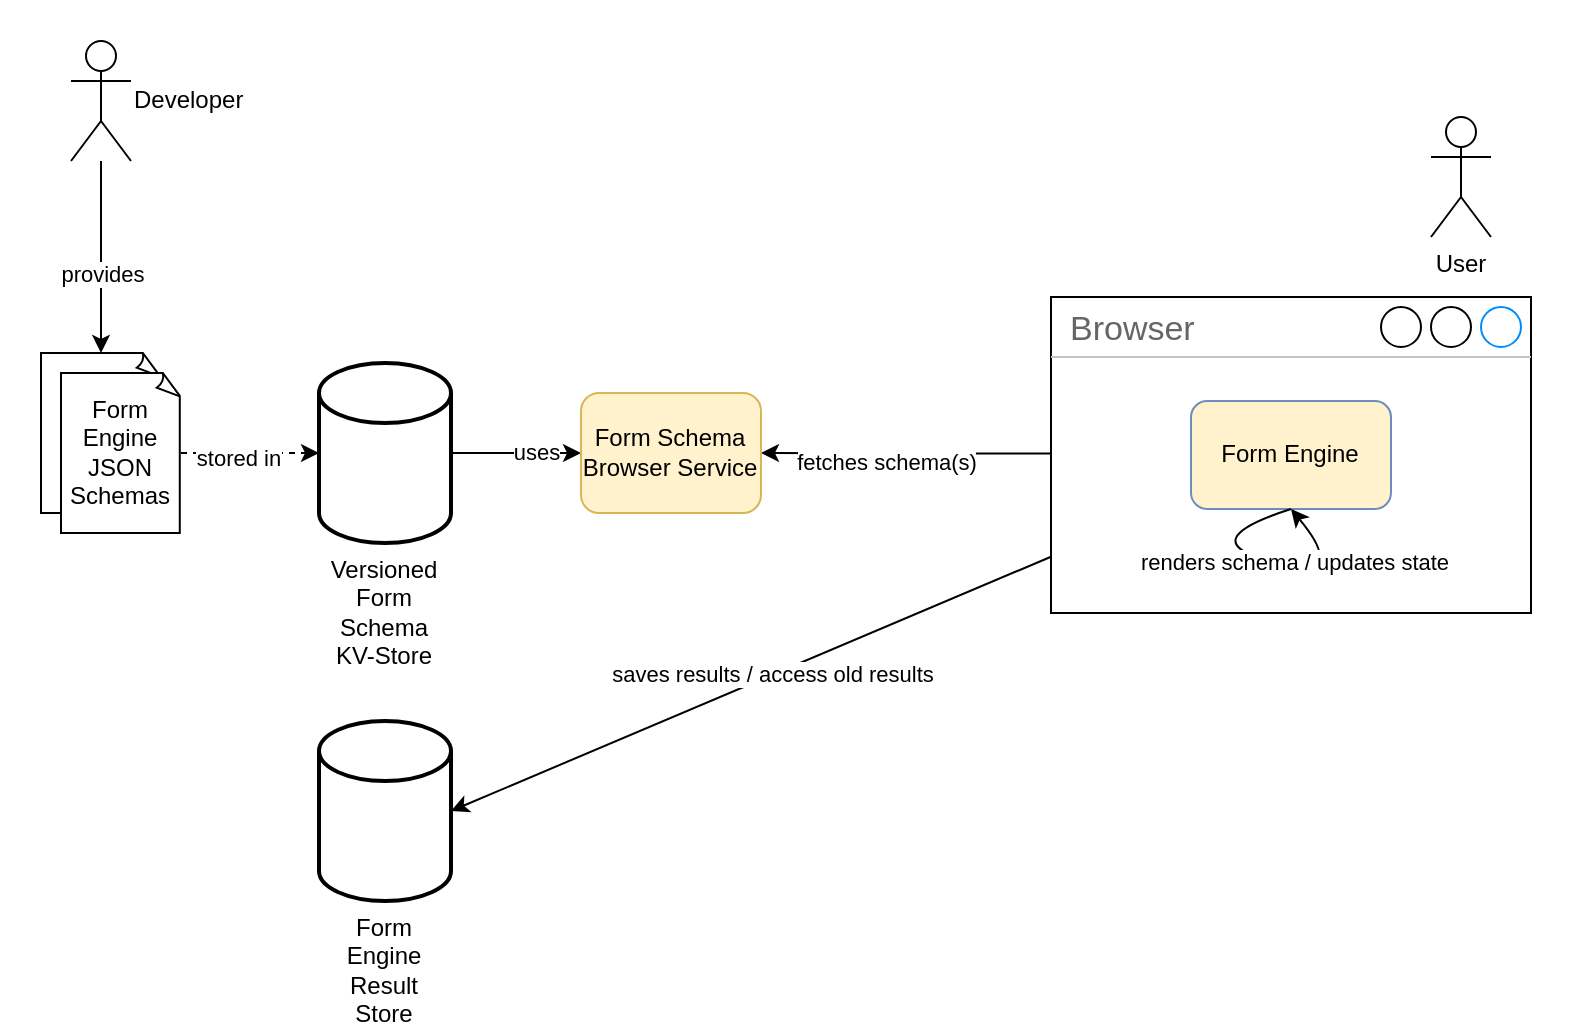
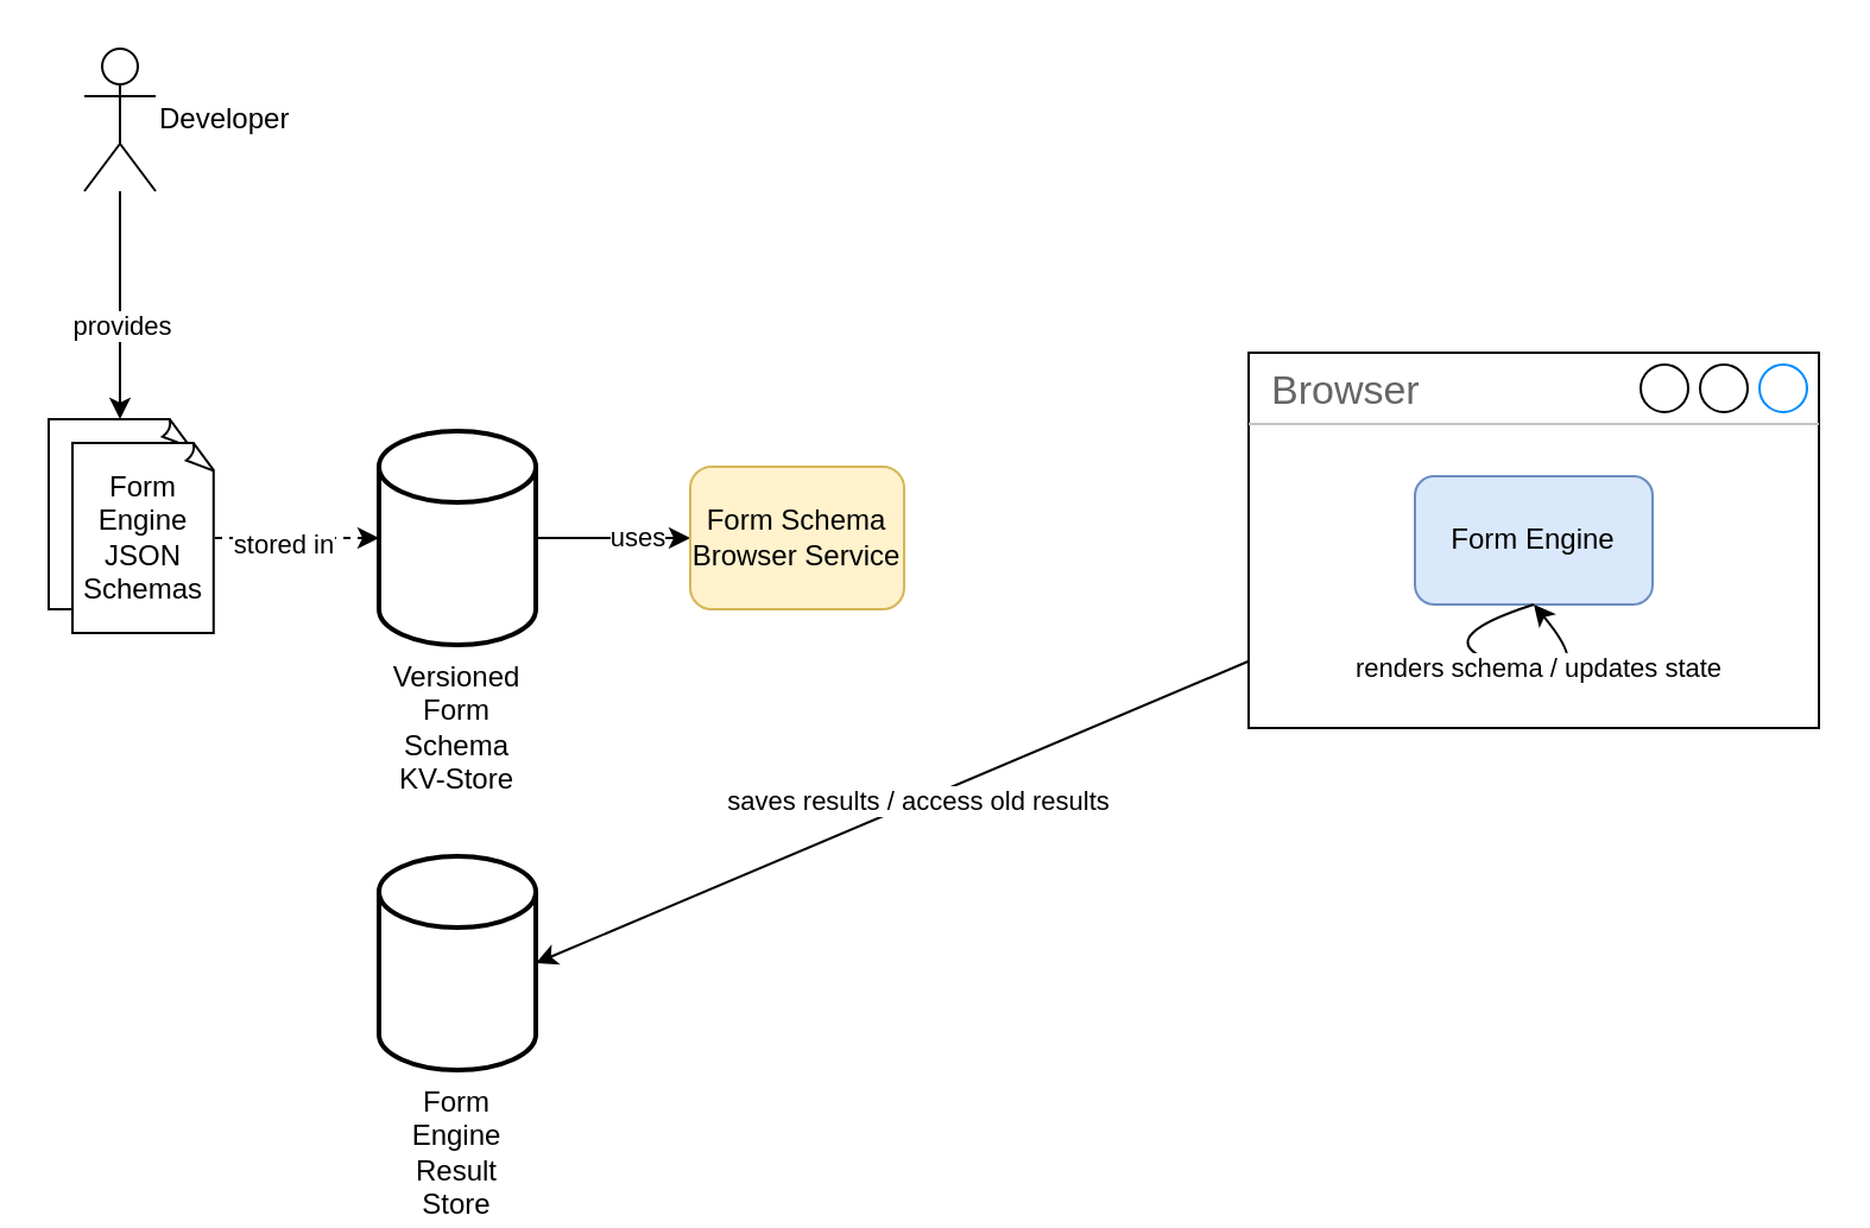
- <mxCell id="17" value="User" style="shape=umlActor;verticalLabelPosition=bottom;verticalAlign=top;html=1;outlineConnect=0;" vertex="1" parent="16"><mxGeometry x="190" width="30" height="60" as="geometry" /></mxCell>
- <mxCell id="13" style="edgeStyle=orthogonalEdgeStyle;rounded=0;orthogonalLoop=1;jettySize=auto;html=1;exitX=-0.002;exitY=0.495;exitDx=0;exitDy=0;exitPerimeter=0;entryX=1;entryY=0.5;entryDx=0;entryDy=0;" edge="1" parent="1" source="19" target="15"><mxGeometry relative="1" as="geometry"><mxPoint x="425" y="130" as="targetPoint" /></mxGeometry></mxCell>
- <mxCell id="14" value="fetches schema(s)" style="edgeLabel;html=1;align=center;verticalAlign=middle;resizable=0;points=[];" vertex="1" connectable="0" parent="13"><mxGeometry x="0.14" y="4" relative="1" as="geometry"><mxPoint as="offset" /></mxGeometry></mxCell>
- <mxCell id="20" value="Form Engine" style="rounded=1;whiteSpace=wrap;html=1;fillColor=#fff2cc;strokeColor=#6c8ebf;" vertex="1" parent="18"><mxGeometry x="70" y="52" width="100" height="54" as="geometry" /></mxCell>
+ <mxCell id="20" value="Form Engine" style="rounded=1;whiteSpace=wrap;html=1;fillColor=#dae8fc;strokeColor=#6c8ebf;" vertex="1" parent="18"><mxGeometry x="70" y="52" width="100" height="54" as="geometry" /></mxCell>
